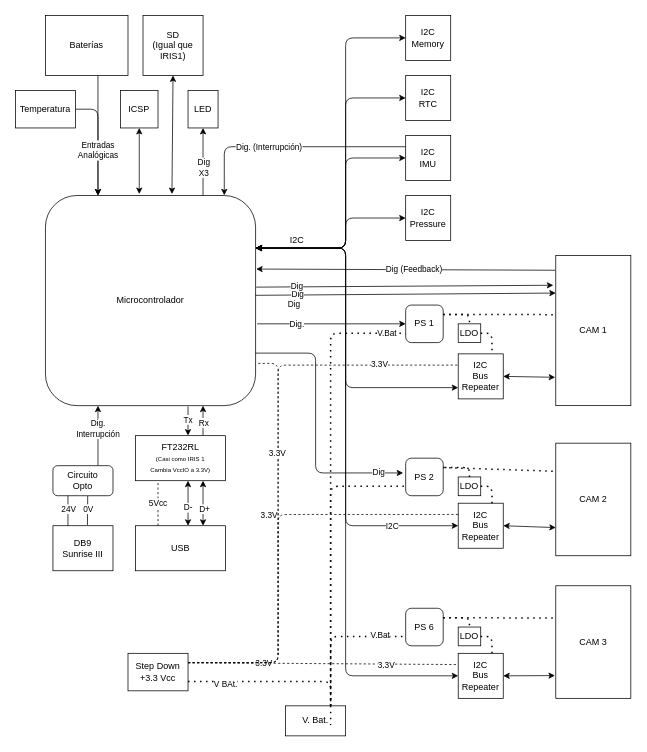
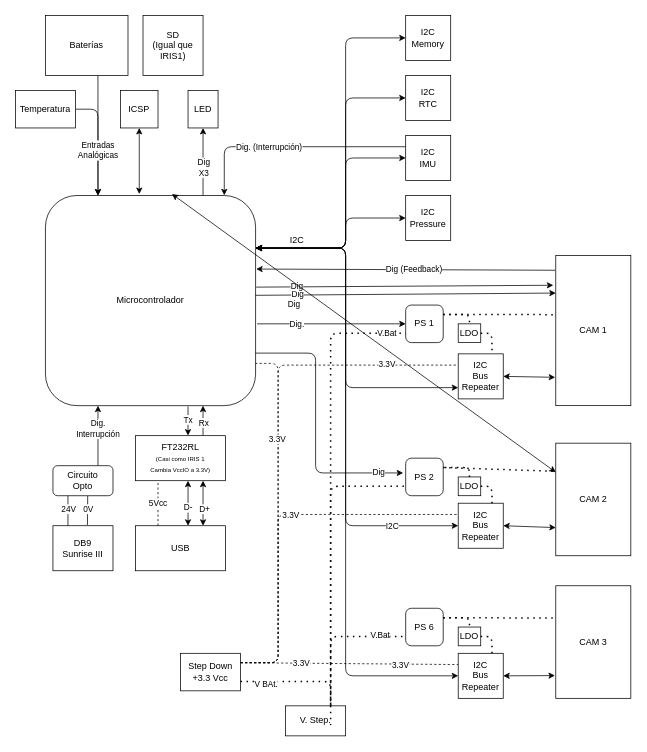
- <mxCell id="80" value="" style="endArrow=classic;startArrow=classic;html=1;exitX=0.602;exitY=-0.007;exitDx=0;exitDy=0;entryX=0.5;entryY=1;entryDx=0;entryDy=0;exitPerimeter=0;" edge="1" parent="1" source="4" target="79"><mxGeometry width="50" height="50" relative="1" as="geometry"><mxPoint x="280" y="250" as="sourcePoint" /><mxPoint x="330" y="200" as="targetPoint" /></mxGeometry></mxCell>
+ <mxCell id="80" value="" style="endArrow=classic;startArrow=classic;html=1;exitX=0.602;exitY=-0.007;exitDx=0;exitDy=0;exitPerimeter=0;" edge="1" parent="1" source="4" target="31"><mxGeometry width="50" height="50" relative="1" as="geometry"><mxPoint x="280" y="250" as="sourcePoint" /><mxPoint x="330" y="200" as="targetPoint" /></mxGeometry></mxCell>
- <mxCell id="67" value="Step Down&lt;br&gt;+3.3 Vcc" style="rounded=0;whiteSpace=wrap;html=1;" vertex="1" parent="1"><mxGeometry x="170" y="870" width="80" height="50" as="geometry" /></mxCell>
+ <mxCell id="67" value="Step Down&lt;br&gt;+3.3 Vcc" style="rounded=0;whiteSpace=wrap;html=1;" vertex="1" parent="1"><mxGeometry x="240" y="870" width="80" height="50" as="geometry" /></mxCell>
- <mxCell id="38" value="V. Bat." style="rounded=0;whiteSpace=wrap;html=1;" vertex="1" parent="1"><mxGeometry x="380" y="940" width="80" height="40" as="geometry" /></mxCell>
+ <mxCell id="38" value="V. Step." style="rounded=0;whiteSpace=wrap;html=1;" vertex="1" parent="1"><mxGeometry x="380" y="940" width="80" height="40" as="geometry" /></mxCell>
